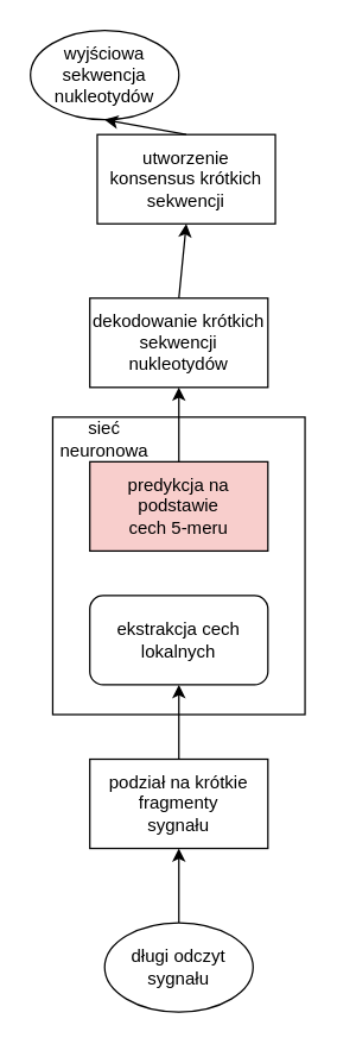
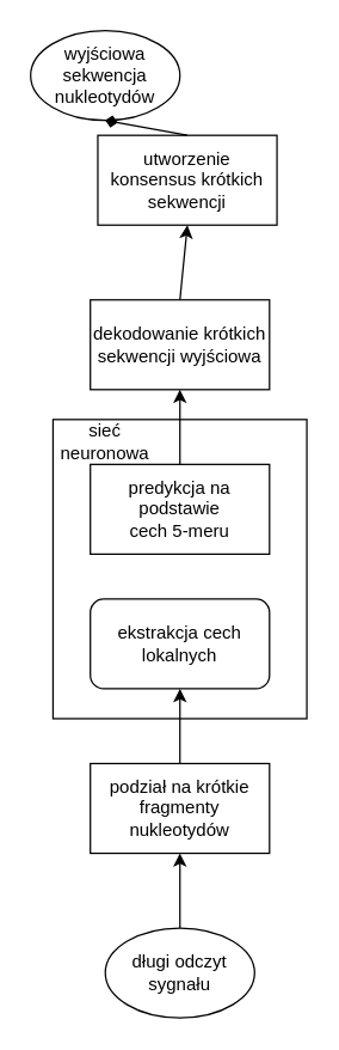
- <mxCell id="16" value="" style="endArrow=classic;html=1;exitX=0.5;exitY=0;exitDx=0;exitDy=0;entryX=0.5;entryY=1;entryDx=0;entryDy=0;" edge="1" parent="1" source="13" target="15"><mxGeometry width="50" height="50" relative="1" as="geometry"><mxPoint x="30" y="750" as="sourcePoint" /><mxPoint x="80" y="700" as="targetPoint" /></mxGeometry></mxCell>
+ <mxCell id="16" value="" style="endArrow=diamond;html=1;exitX=0.5;exitY=0;exitDx=0;exitDy=0;entryX=0.5;entryY=1;entryDx=0;entryDy=0;" edge="1" parent="1" source="13" target="15"><mxGeometry width="50" height="50" relative="1" as="geometry"><mxPoint x="30" y="750" as="sourcePoint" /><mxPoint x="80" y="700" as="targetPoint" /></mxGeometry></mxCell>
- <mxCell id="11" value="dekodowanie krótkich sekwencji nukleotydów" style="rounded=0;whiteSpace=wrap;html=1;fillColor=#ffffff;" vertex="1" parent="1"><mxGeometry x="60" y="200" width="120" height="60" as="geometry" /></mxCell>
+ <mxCell id="11" value="dekodowanie krótkich sekwencji wyjściowa" style="rounded=0;whiteSpace=wrap;html=1;fillColor=#ffffff;" vertex="1" parent="1"><mxGeometry x="60" y="200" width="120" height="60" as="geometry" /></mxCell>
- <mxCell id="9" value="predykcja na podstawie &lt;br&gt;cech 5-meru" style="rounded=0;whiteSpace=wrap;html=1;fillColor=#f8cecc;" vertex="1" parent="1"><mxGeometry x="60" y="310" width="120" height="60" as="geometry" /></mxCell>
+ <mxCell id="9" value="predykcja na podstawie &lt;br&gt;cech 5-meru" style="rounded=0;whiteSpace=wrap;html=1;fillColor=#ffffff;" vertex="1" parent="1"><mxGeometry x="60" y="310" width="120" height="60" as="geometry" /></mxCell>
- <mxCell id="4" value="podział na krótkie fragmenty&lt;br&gt;sygnału" style="rounded=0;whiteSpace=wrap;html=1;fillColor=#ffffff;" vertex="1" parent="1"><mxGeometry x="60" y="510" width="120" height="60" as="geometry" /></mxCell>
+ <mxCell id="4" value="podział na krótkie fragmenty&lt;br&gt;nukleotydów" style="rounded=0;whiteSpace=wrap;html=1;fillColor=#ffffff;" vertex="1" parent="1"><mxGeometry x="60" y="510" width="120" height="60" as="geometry" /></mxCell>
